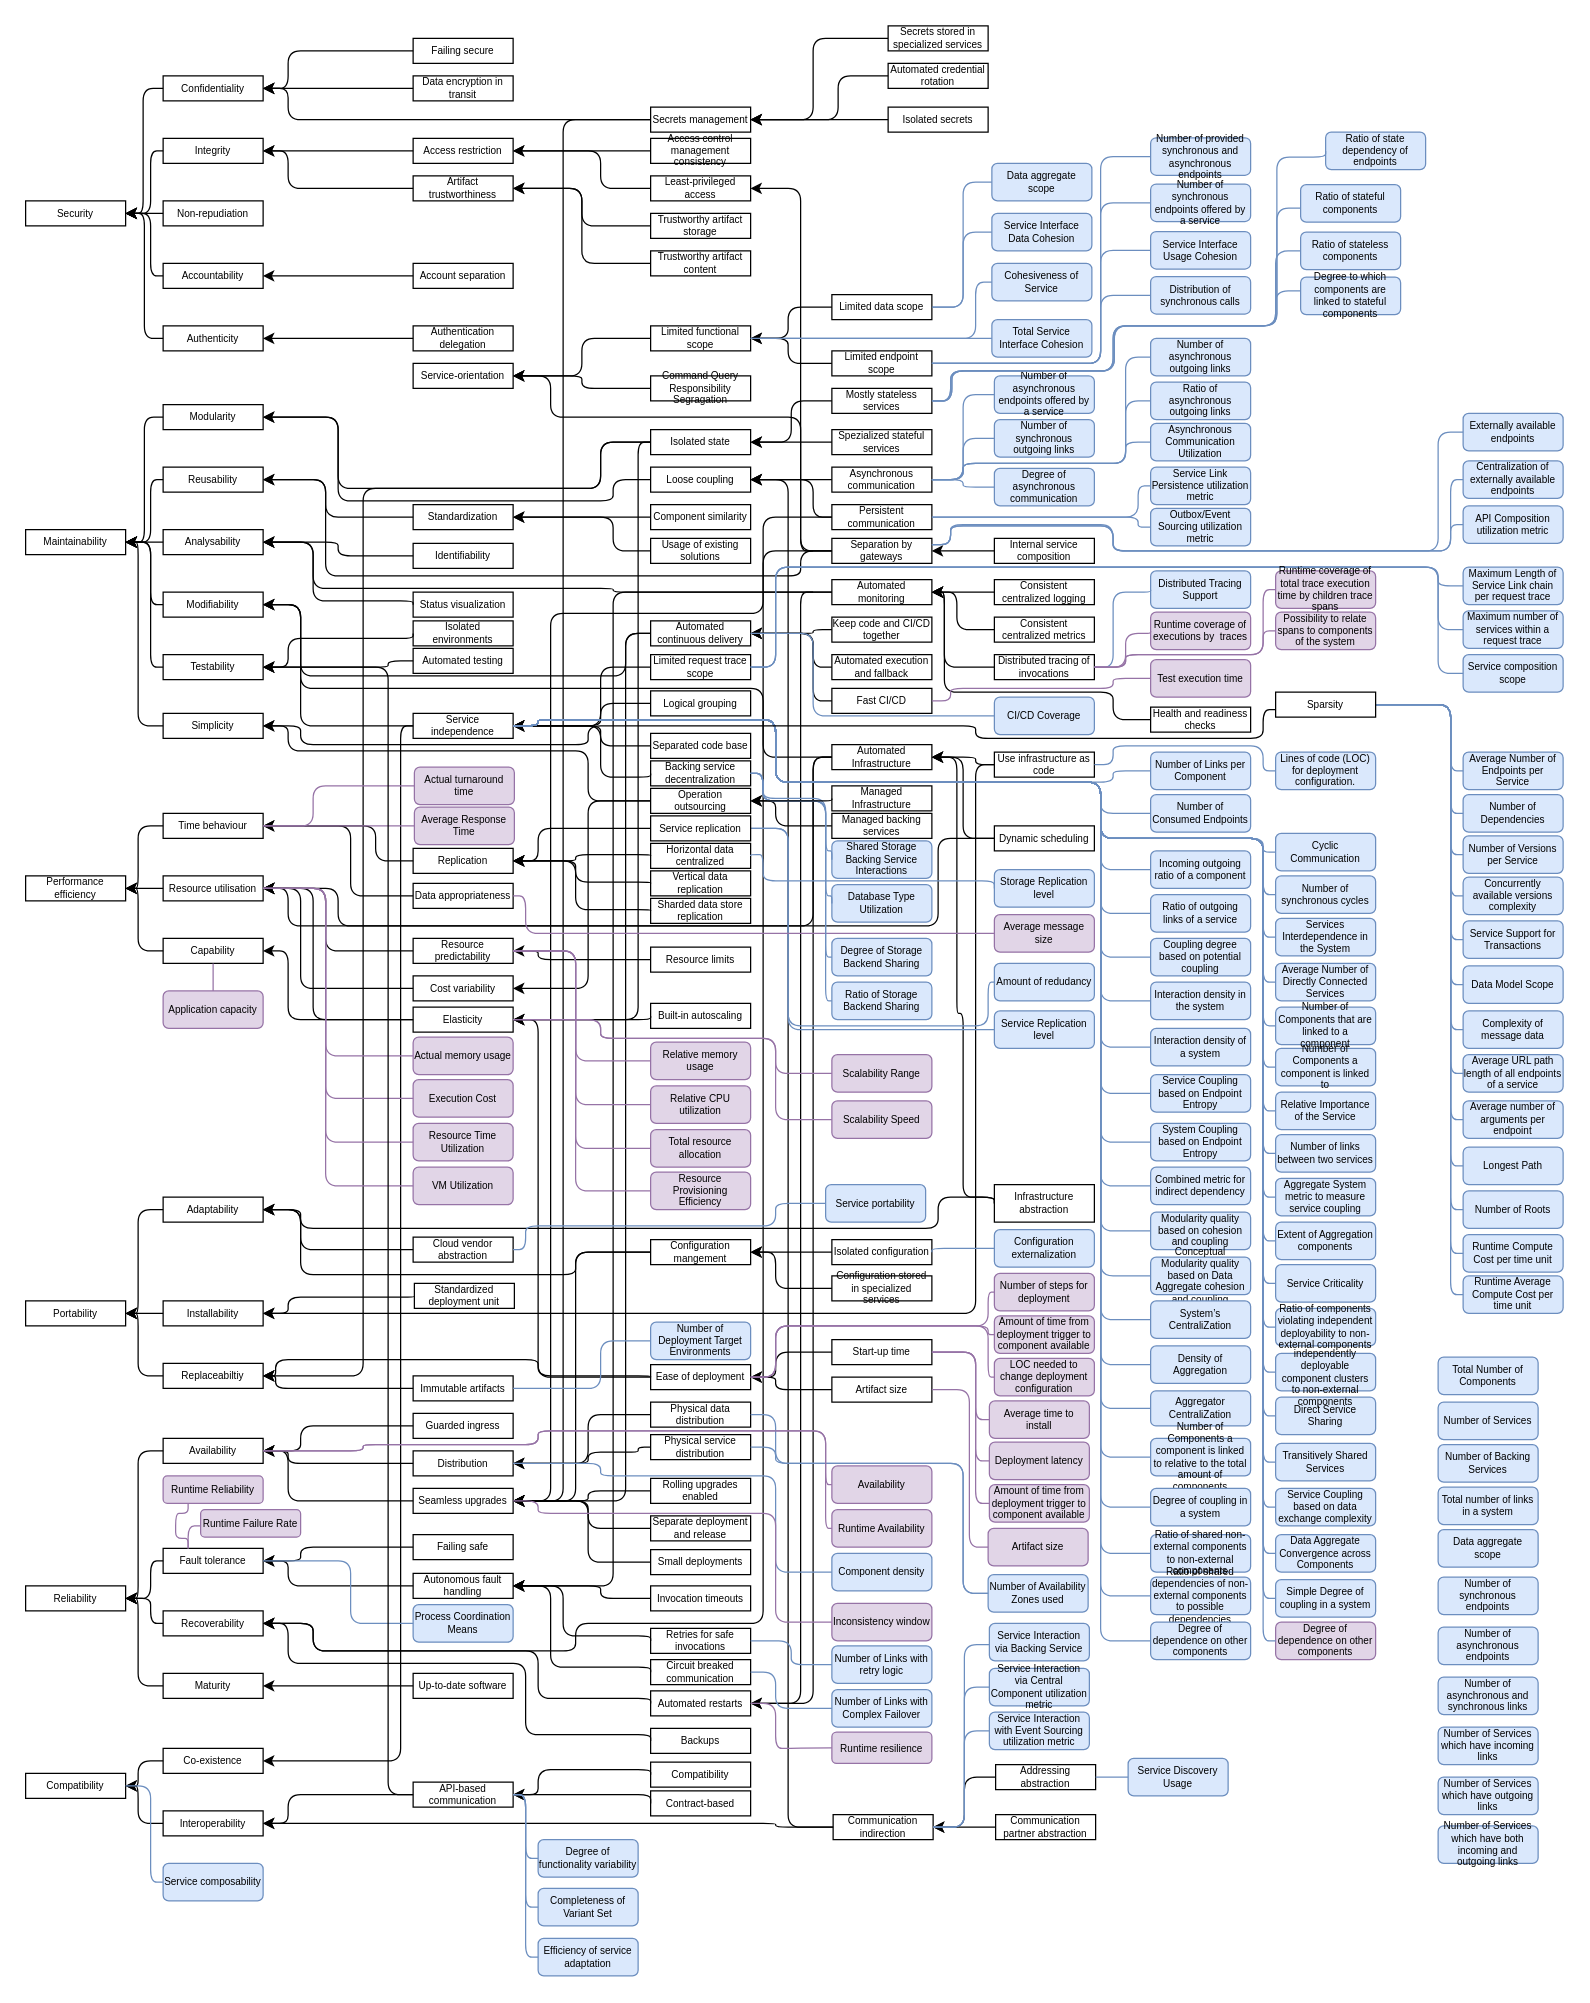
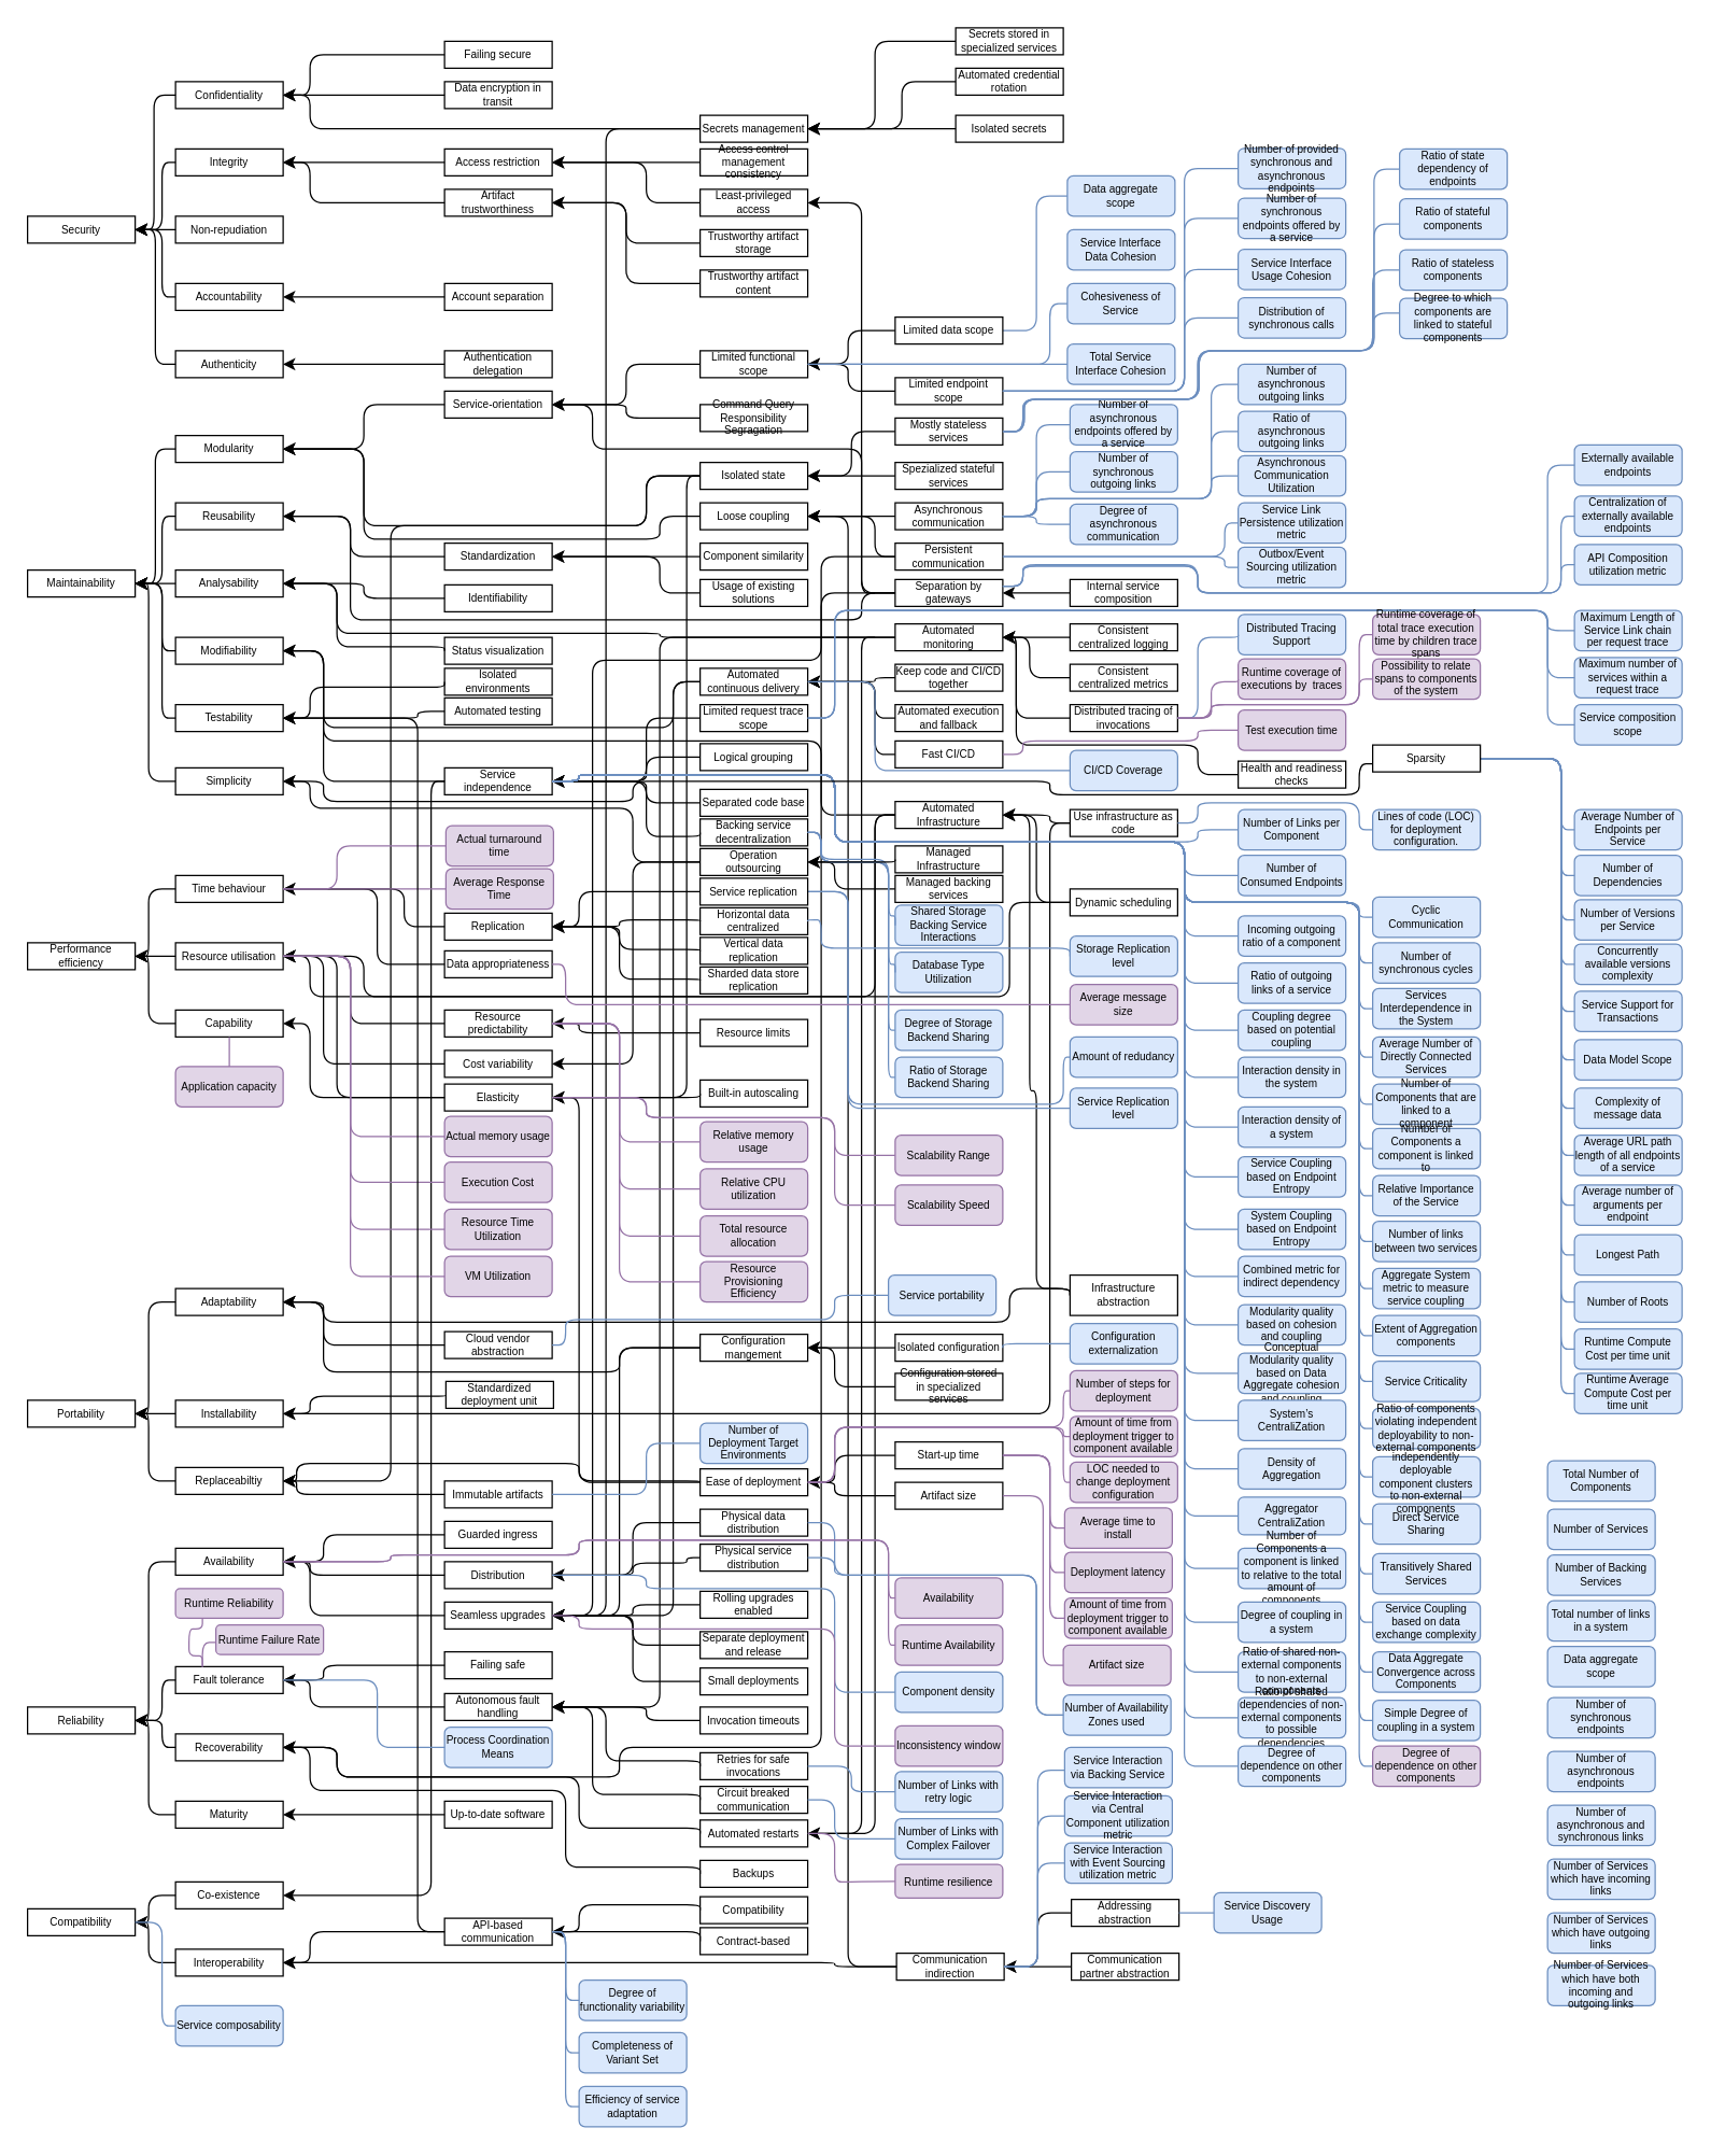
- <mxCell id="438" value="Ratio of state dependency of endpoints" style="rounded=1;whiteSpace=wrap;html=1;fontSize=8;fillColor=#dae8fc;strokeColor=#6c8ebf;" parent="1" vertex="1"><mxGeometry x="1060" y="105" width="80" height="30" as="geometry" /></mxCell>
+ <mxCell id="438" value="Ratio of state dependency of endpoints" style="rounded=1;whiteSpace=wrap;html=1;fontSize=8;fillColor=#dae8fc;strokeColor=#6c8ebf;" parent="1" vertex="1"><mxGeometry x="1040" y="110" width="80" height="30" as="geometry" /></mxCell>
- <mxCell id="269" value="" style="endArrow=none;html=1;fontSize=8;entryX=0;entryY=0.5;entryDx=0;entryDy=0;edgeStyle=orthogonalEdgeStyle;fillColor=#dae8fc;strokeColor=#6c8ebf;exitX=1;exitY=0.5;exitDx=0;exitDy=0;" parent="1" source="265" target="258" edge="1"><mxGeometry width="50" height="50" relative="1" as="geometry"><mxPoint x="755" y="255" as="sourcePoint" /><mxPoint x="930" y="160" as="targetPoint" /><Array as="points"><mxPoint x="770" y="245" /><mxPoint x="770" y="185" /></Array></mxGeometry></mxCell>
+ <mxCell id="53" value="" style="endArrow=classic;html=1;fontSize=8;entryX=1;entryY=0.5;entryDx=0;entryDy=0;exitX=0;exitY=0.5;exitDx=0;exitDy=0;edgeStyle=orthogonalEdgeStyle;" parent="1" source="24" target="9" edge="1"><mxGeometry width="50" height="50" relative="1" as="geometry"><mxPoint x="260" y="363" as="sourcePoint" /><mxPoint x="310" y="313" as="targetPoint" /><Array as="points"><mxPoint x="270" y="300" /><mxPoint x="270" y="333" /></Array></mxGeometry></mxCell>
